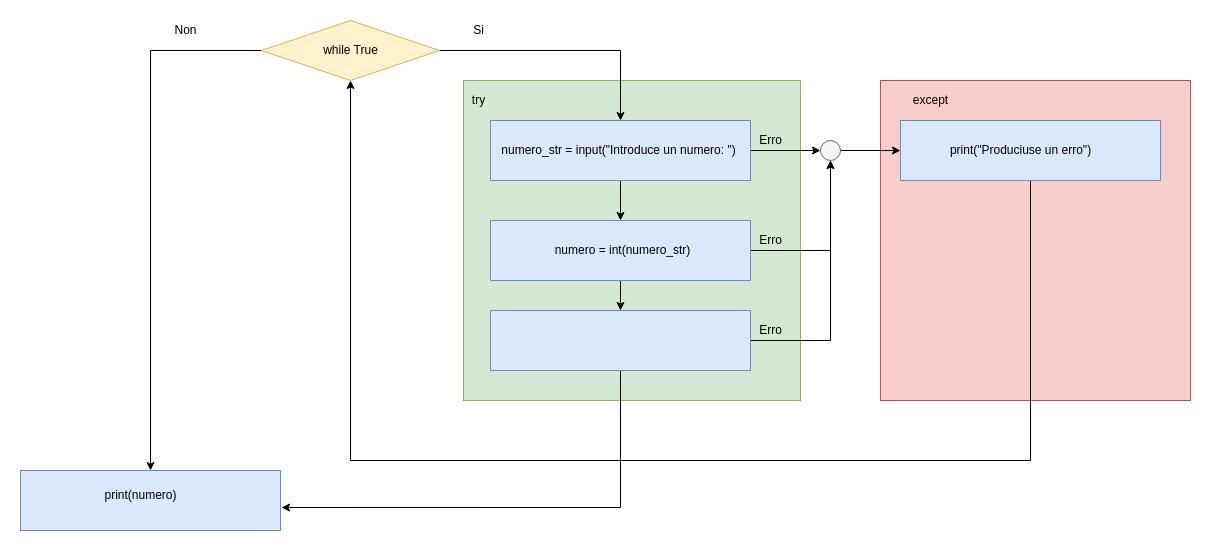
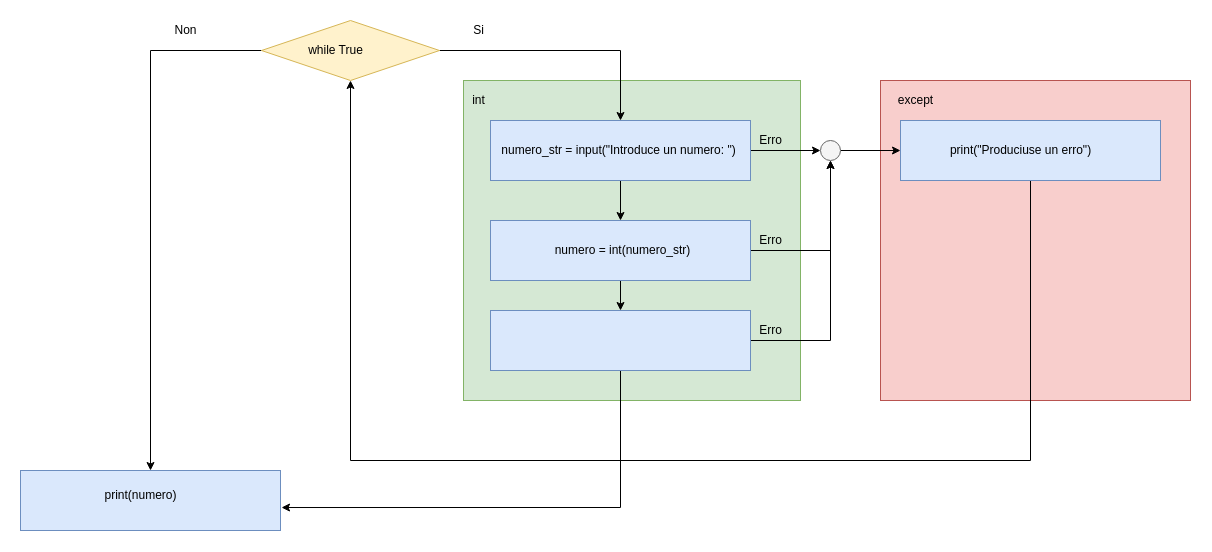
- <mxCell id="13" value="while True" style="text;html=1;resizable=0;autosize=1;align=center;verticalAlign=middle;points=[];fillColor=none;strokeColor=none;rounded=0;" vertex="1" parent="1"><mxGeometry x="315" y="40" width="70" height="20" as="geometry" /></mxCell>
+ <mxCell id="13" value="while True" style="text;html=1;resizable=0;autosize=1;align=center;verticalAlign=middle;points=[];fillColor=none;strokeColor=none;rounded=0;" vertex="1" parent="1"><mxGeometry x="300" y="40" width="70" height="20" as="geometry" /></mxCell>
- <mxCell id="22" value="try" style="text;html=1;resizable=0;autosize=1;align=center;verticalAlign=middle;points=[];fillColor=none;strokeColor=none;rounded=0;" vertex="1" parent="1"><mxGeometry x="463" y="90" width="30" height="20" as="geometry" /></mxCell>
+ <mxCell id="22" value="int" style="text;html=1;resizable=0;autosize=1;align=center;verticalAlign=middle;points=[];fillColor=none;strokeColor=none;rounded=0;" vertex="1" parent="1"><mxGeometry x="463" y="90" width="30" height="20" as="geometry" /></mxCell>
- <mxCell id="24" value="except" style="text;html=1;resizable=0;autosize=1;align=center;verticalAlign=middle;points=[];fillColor=none;strokeColor=none;rounded=0;" vertex="1" parent="1"><mxGeometry x="905" y="90" width="50" height="20" as="geometry" /></mxCell>
+ <mxCell id="24" value="except" style="text;html=1;resizable=0;autosize=1;align=center;verticalAlign=middle;points=[];fillColor=none;strokeColor=none;rounded=0;" vertex="1" parent="1"><mxGeometry x="890" y="90" width="50" height="20" as="geometry" /></mxCell>
